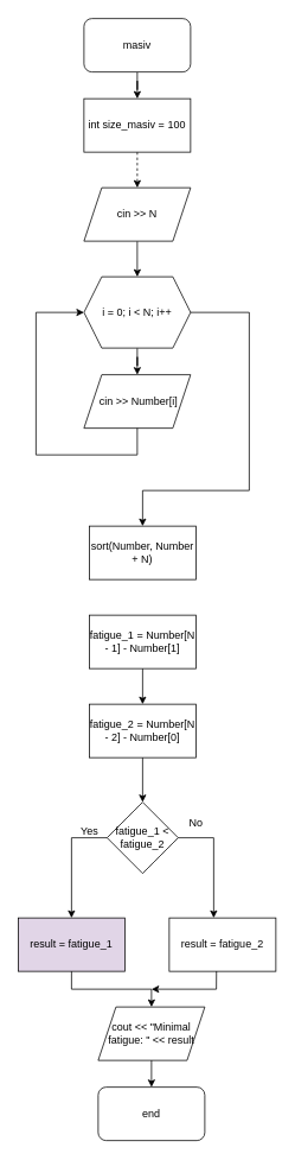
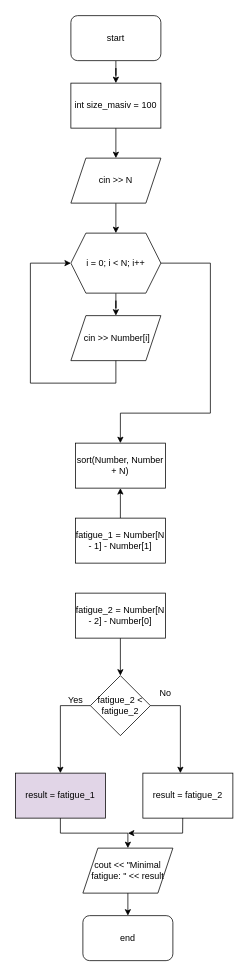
- <mxCell id="3" value="masiv" style="rounded=1;whiteSpace=wrap;html=1;" vertex="1" parent="1"><mxGeometry x="94" y="20" width="120" height="60" as="geometry" /></mxCell>
+ <mxCell id="3" value="start" style="rounded=1;whiteSpace=wrap;html=1;" vertex="1" parent="1"><mxGeometry x="94" y="20" width="120" height="60" as="geometry" /></mxCell>
- <mxCell id="4" value="" style="edgeStyle=orthogonalEdgeStyle;rounded=0;orthogonalLoop=1;jettySize=auto;html=1;dashed=1;" edge="1" parent="1" source="5" target="7"><mxGeometry relative="1" as="geometry" /></mxCell>
+ <mxCell id="4" value="" style="edgeStyle=orthogonalEdgeStyle;rounded=0;orthogonalLoop=1;jettySize=auto;html=1;" edge="1" parent="1" source="5" target="7"><mxGeometry relative="1" as="geometry" /></mxCell>
- <mxCell id="14" value="" style="edgeStyle=orthogonalEdgeStyle;rounded=0;orthogonalLoop=1;jettySize=auto;html=1;" edge="1" parent="1" source="15" target="17"><mxGeometry relative="1" as="geometry" /></mxCell>
+ <mxCell id="14" value="" style="edgeStyle=orthogonalEdgeStyle;rounded=0;orthogonalLoop=1;jettySize=auto;html=1;" edge="1" parent="1" source="15" target="13"><mxGeometry relative="1" as="geometry" /></mxCell>
- <mxCell id="18" value="fatigue_1 &amp;lt; fatigue_2" style="rhombus;whiteSpace=wrap;html=1;" vertex="1" parent="1"><mxGeometry x="120" y="900" width="80" height="80" as="geometry" /></mxCell>
+ <mxCell id="18" value="fatigue_2 &amp;lt; fatigue_2" style="rhombus;whiteSpace=wrap;html=1;" vertex="1" parent="1"><mxGeometry x="120" y="900" width="80" height="80" as="geometry" /></mxCell>
